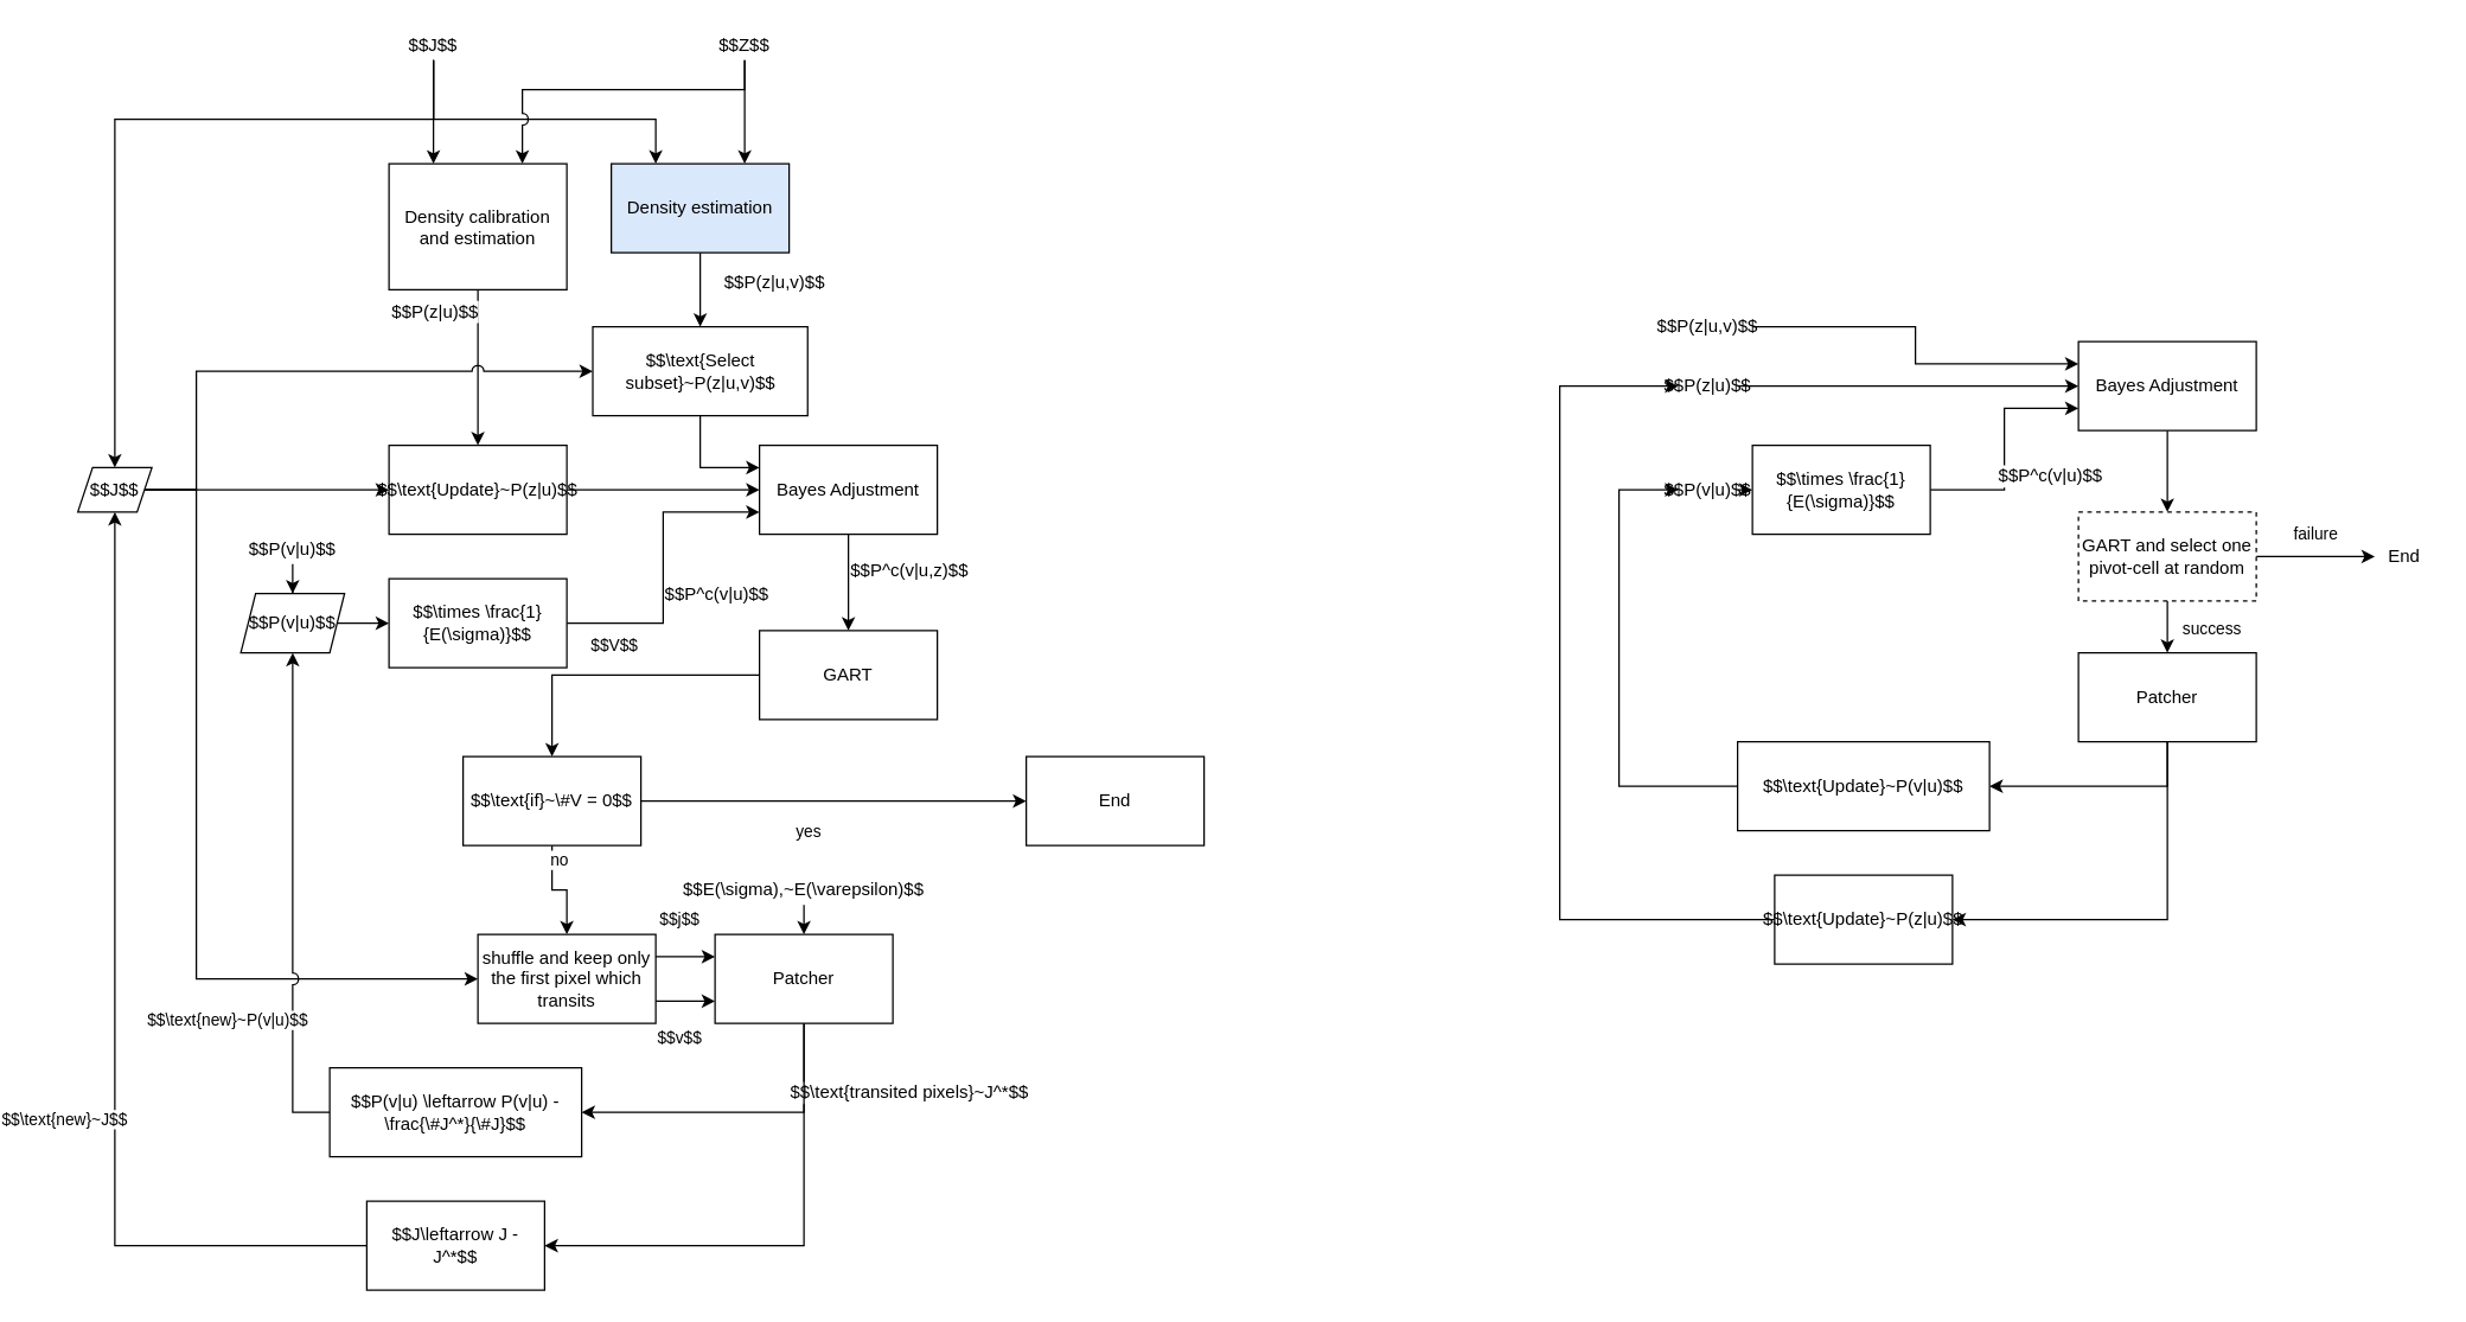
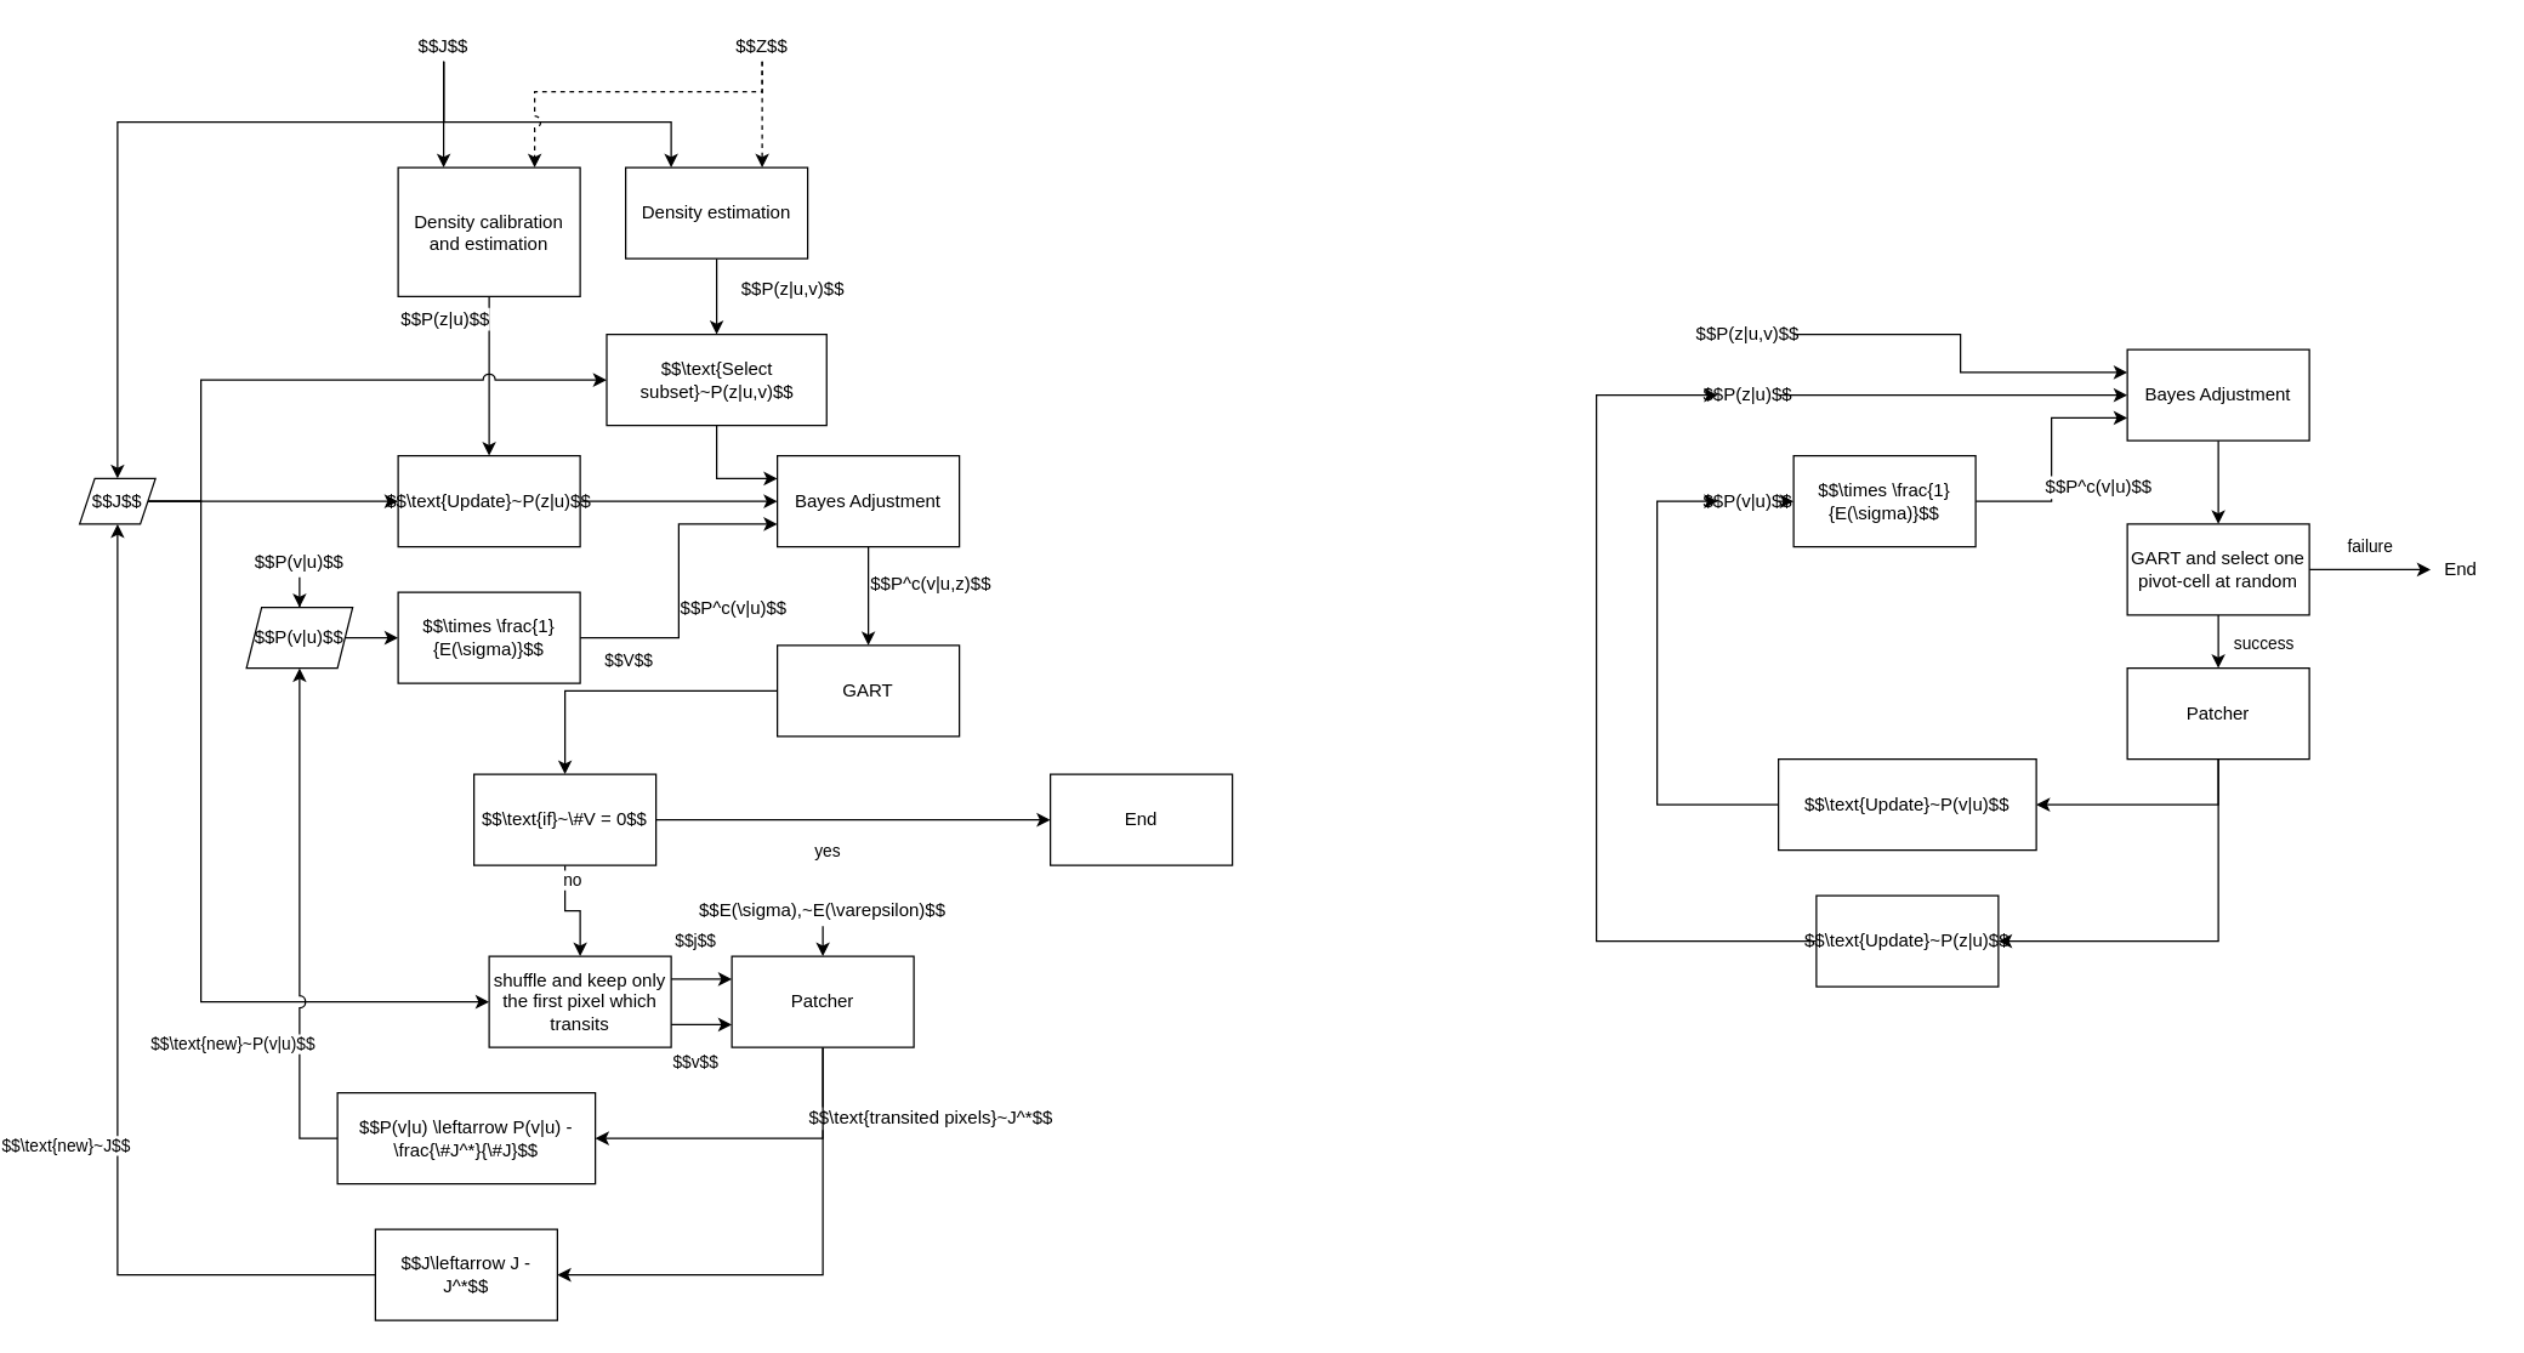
- <mxCell id="7" style="edgeStyle=orthogonalEdgeStyle;rounded=0;jumpStyle=arc;jumpSize=8;orthogonalLoop=1;jettySize=auto;html=1;exitX=0.5;exitY=1;exitDx=0;exitDy=0;entryX=0.75;entryY=0;entryDx=0;entryDy=0;" edge="1" parent="1" source="8" target="13"><mxGeometry relative="1" as="geometry"><Array as="points"><mxPoint x="470" y="60" /><mxPoint y="60" x="320" /></Array></mxGeometry></mxCell>
+ <mxCell id="7" style="edgeStyle=orthogonalEdgeStyle;rounded=0;jumpStyle=arc;jumpSize=8;orthogonalLoop=1;jettySize=auto;html=1;exitX=0.5;exitY=1;exitDx=0;exitDy=0;entryX=0.75;entryY=0;entryDx=0;entryDy=0;dashed=1;" edge="1" parent="1" source="8" target="13"><mxGeometry relative="1" as="geometry"><Array as="points"><mxPoint x="470" y="60" /><mxPoint y="60" x="320" /></Array></mxGeometry></mxCell>
- <mxCell id="6" style="edgeStyle=orthogonalEdgeStyle;rounded=0;jumpStyle=arc;jumpSize=8;orthogonalLoop=1;jettySize=auto;html=1;exitX=0.5;exitY=1;exitDx=0;exitDy=0;entryX=0.75;entryY=0;entryDx=0;entryDy=0;" edge="1" parent="1" source="8" target="10"><mxGeometry relative="1" as="geometry"><Array as="points"><mxPoint x="470" y="50" /><mxPoint x="470" y="50" /></Array></mxGeometry></mxCell>
+ <mxCell id="6" style="edgeStyle=orthogonalEdgeStyle;rounded=0;jumpStyle=arc;jumpSize=8;orthogonalLoop=1;jettySize=auto;html=1;exitX=0.5;exitY=1;exitDx=0;exitDy=0;entryX=0.75;entryY=0;entryDx=0;entryDy=0;dashed=1;" edge="1" parent="1" source="8" target="10"><mxGeometry relative="1" as="geometry"><Array as="points"><mxPoint x="470" y="50" /><mxPoint x="470" y="50" /></Array></mxGeometry></mxCell>
- <mxCell id="10" value="Density estimation" style="rounded=0;whiteSpace=wrap;html=1;fillColor=#dae8fc;" vertex="1" parent="1"><mxGeometry x="380" y="110" width="120" height="60" as="geometry" /></mxCell>
+ <mxCell id="10" value="Density estimation" style="rounded=0;whiteSpace=wrap;html=1;" vertex="1" parent="1"><mxGeometry x="380" y="110" width="120" height="60" as="geometry" /></mxCell>
- <mxCell id="67" value="GART and select one pivot-cell at random" style="rounded=0;whiteSpace=wrap;html=1;dashed=1;" vertex="1" parent="1"><mxGeometry x="1370" y="345" width="120" height="60" as="geometry" /></mxCell>
+ <mxCell id="67" value="GART and select one pivot-cell at random" style="rounded=0;whiteSpace=wrap;html=1;" vertex="1" parent="1"><mxGeometry x="1370" y="345" width="120" height="60" as="geometry" /></mxCell>
